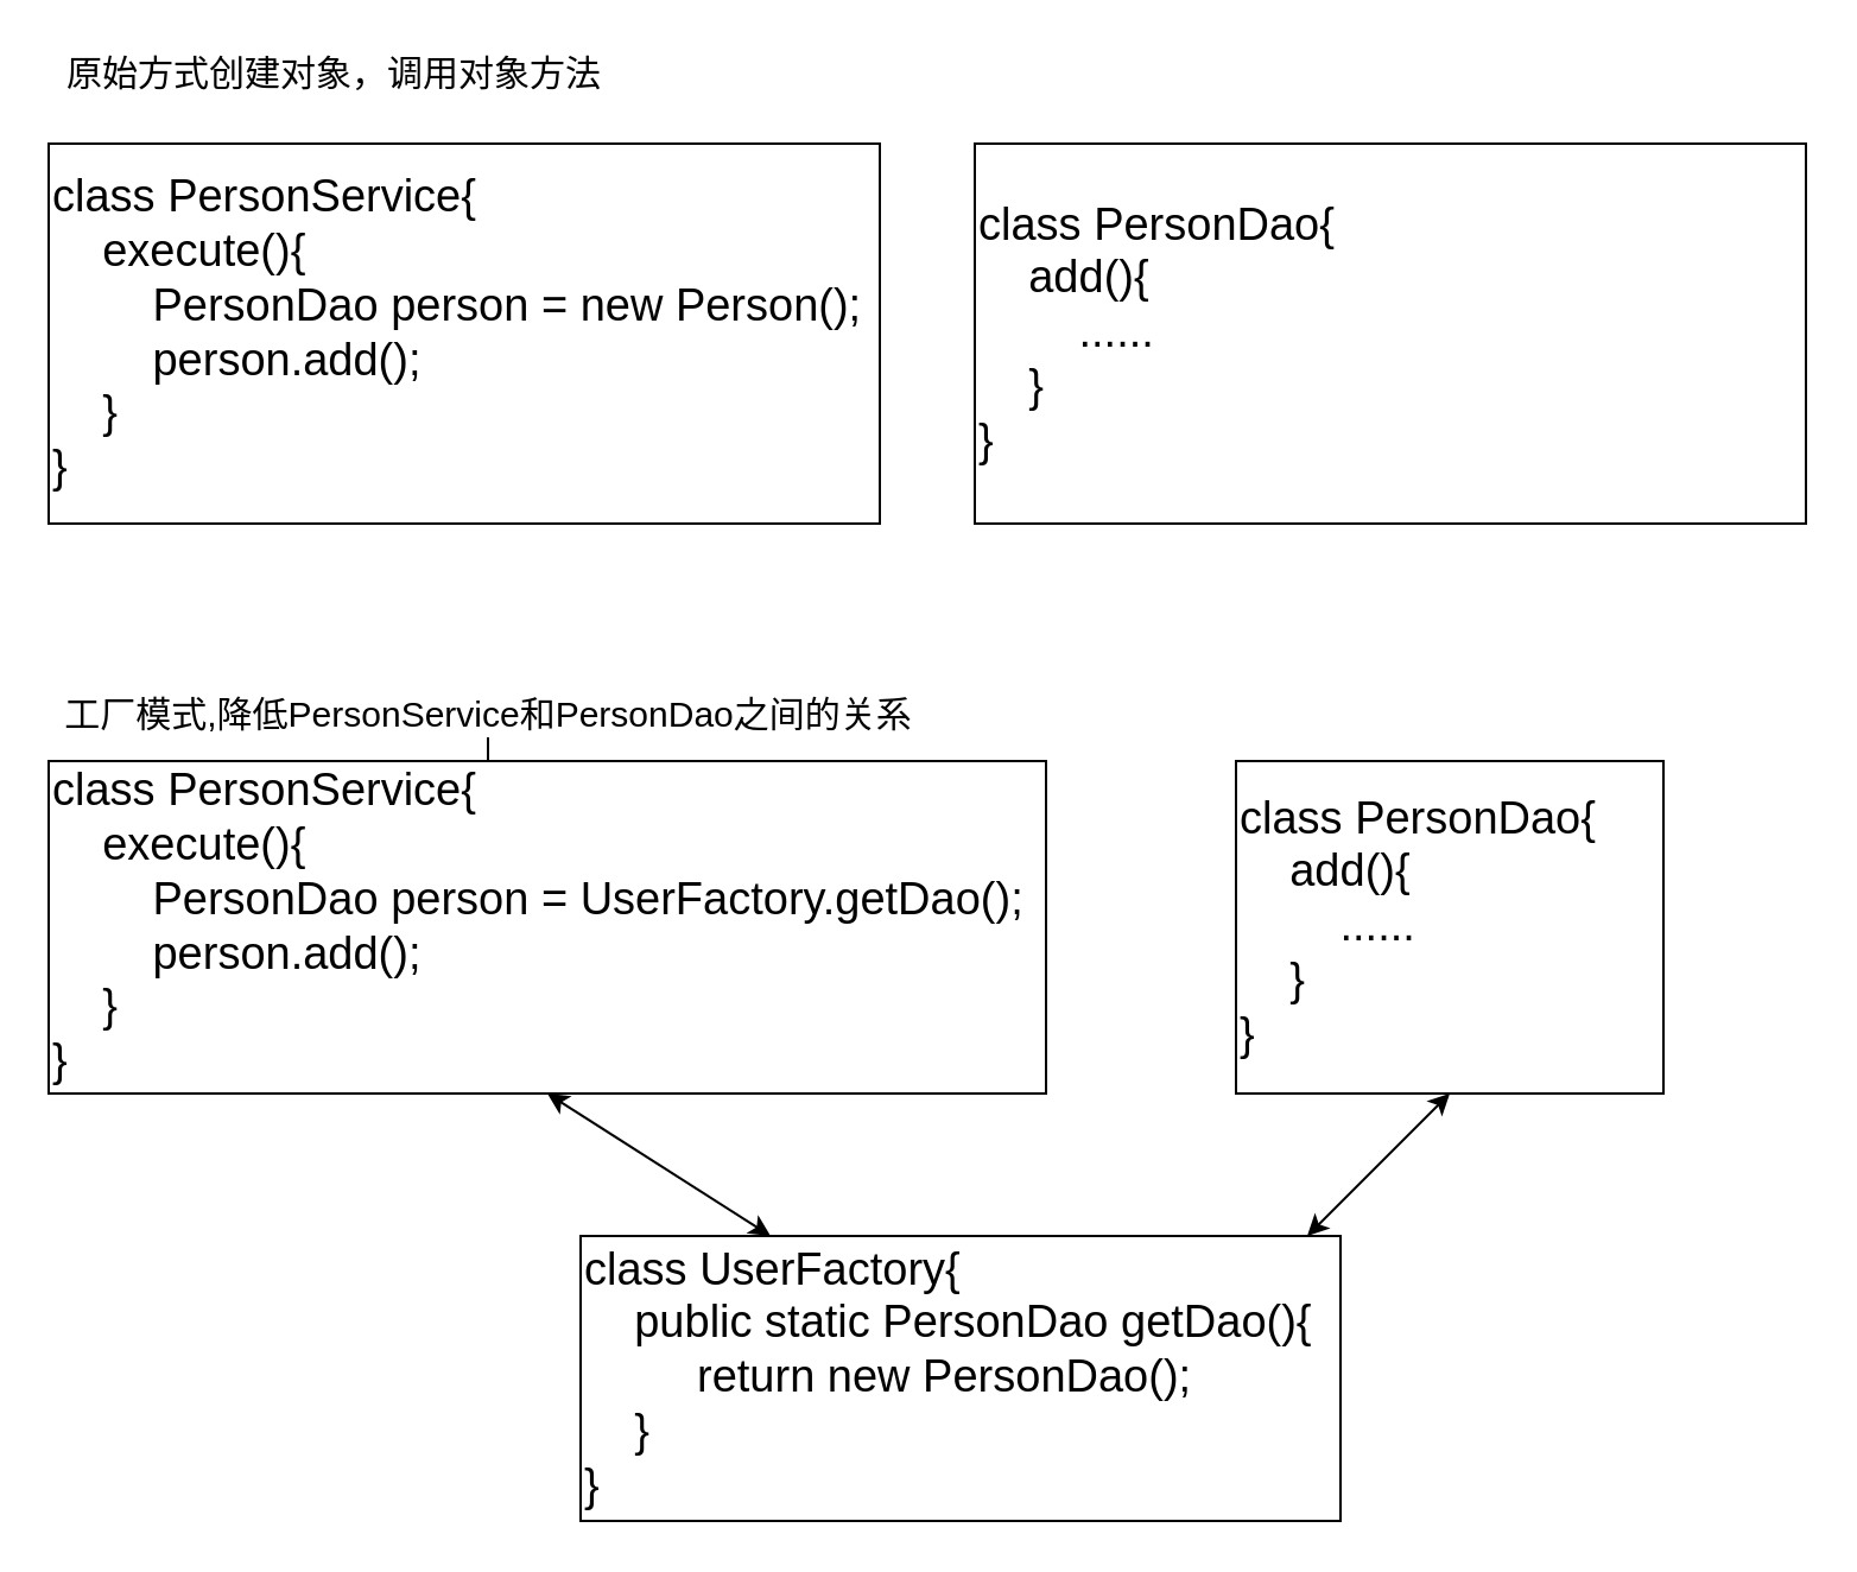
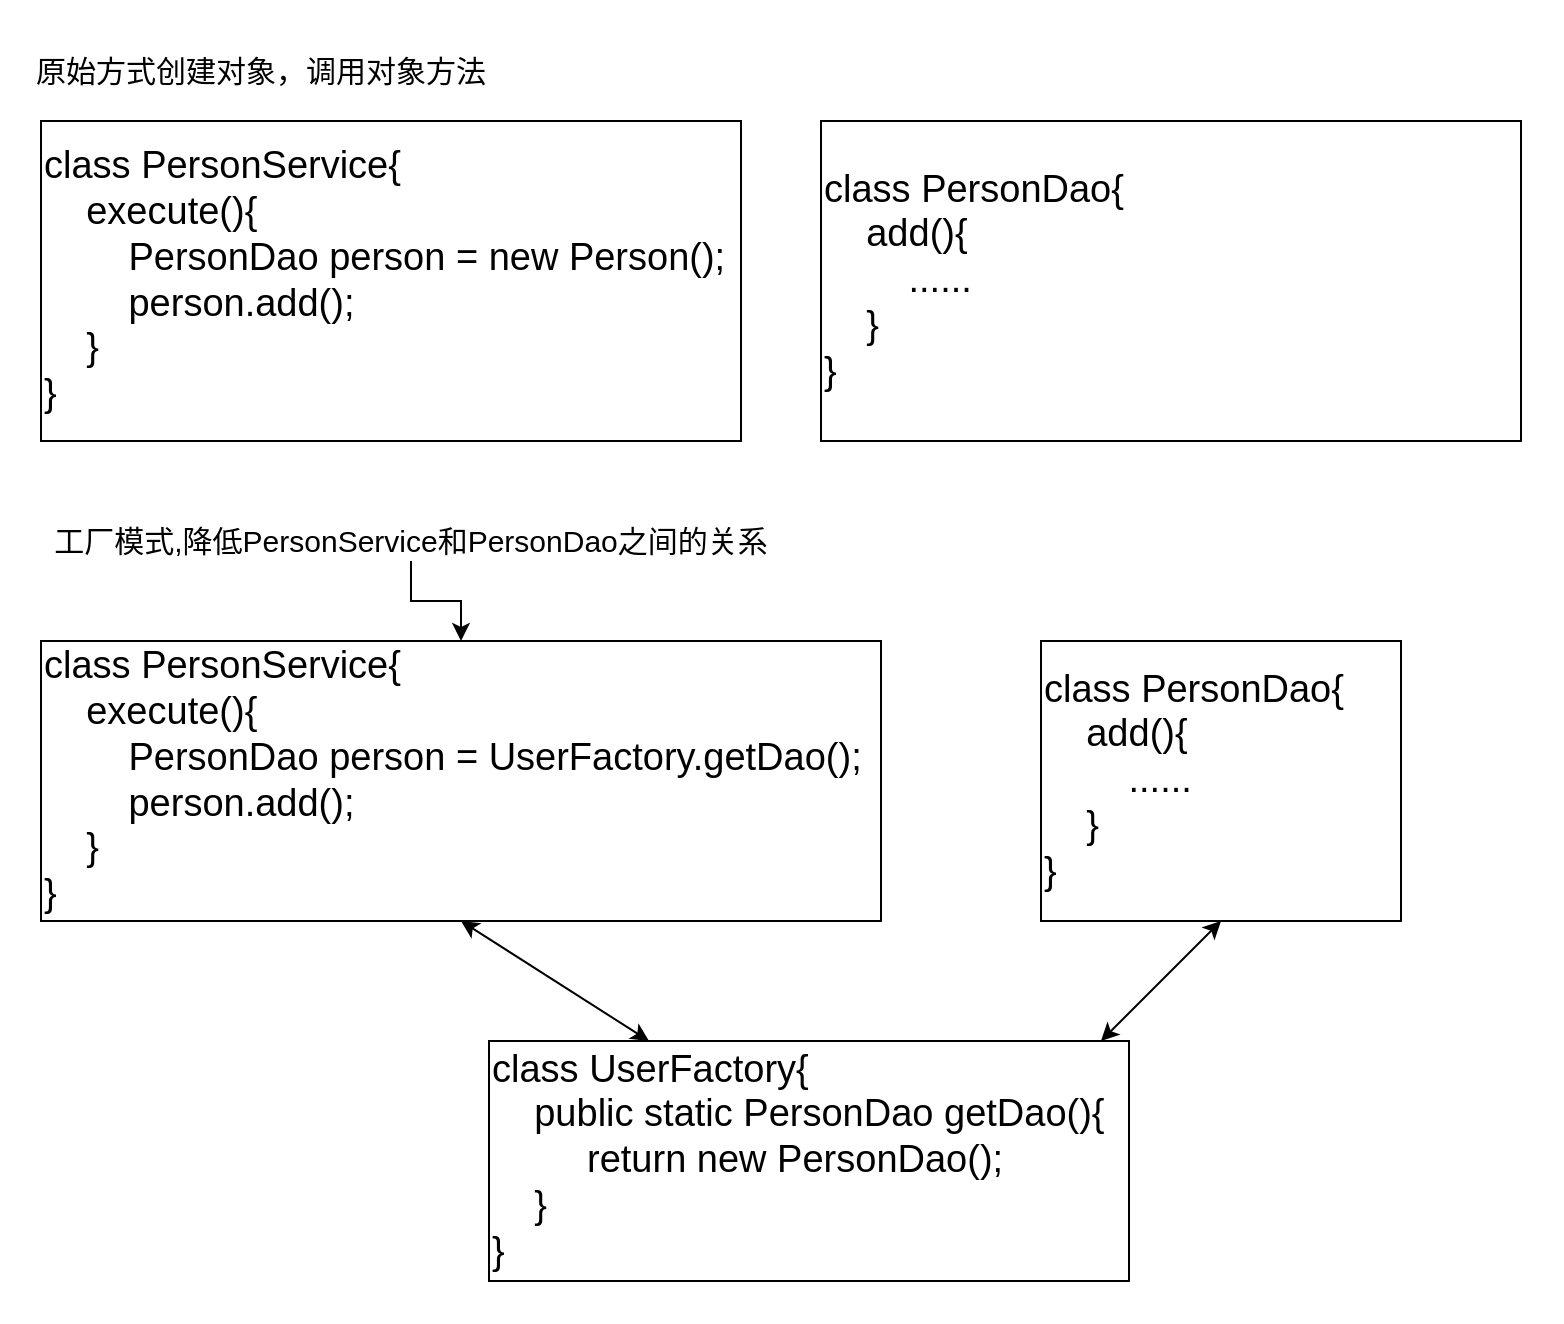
- <mxCell id="4" value="&lt;font style=&quot;font-size: 15px&quot;&gt;原始方式创建对象，调用对象方法&lt;/font&gt;" style="text;html=1;align=center;verticalAlign=middle;resizable=0;points=[];autosize=1;strokeColor=none;" parent="1" vertex="1"><mxGeometry x="20" y="20" width="240" height="20" as="geometry" /></mxCell>
+ <mxCell id="4" value="&lt;font style=&quot;font-size: 15px&quot;&gt;原始方式创建对象，调用对象方法&lt;/font&gt;" style="text;html=1;align=center;verticalAlign=middle;resizable=0;points=[];autosize=1;strokeColor=none;" parent="1" vertex="1"><mxGeometry x="10" y="25" width="240" height="20" as="geometry" /></mxCell>
- <mxCell id="6" value="&lt;span style=&quot;font-size: 15px&quot;&gt;工厂模式,降低PersonService和PersonDao之间的关系&lt;/span&gt;" style="text;html=1;align=center;verticalAlign=middle;resizable=0;points=[];autosize=1;strokeColor=none;" vertex="1" parent="1"><mxGeometry x="20" y="290" width="370" height="20" as="geometry" /></mxCell>
+ <mxCell id="6" value="&lt;span style=&quot;font-size: 15px&quot;&gt;工厂模式,降低PersonService和PersonDao之间的关系&lt;/span&gt;" style="text;html=1;align=center;verticalAlign=middle;resizable=0;points=[];autosize=1;strokeColor=none;" vertex="1" parent="1"><mxGeometry x="20" y="260" width="370" height="20" as="geometry" /></mxCell>
